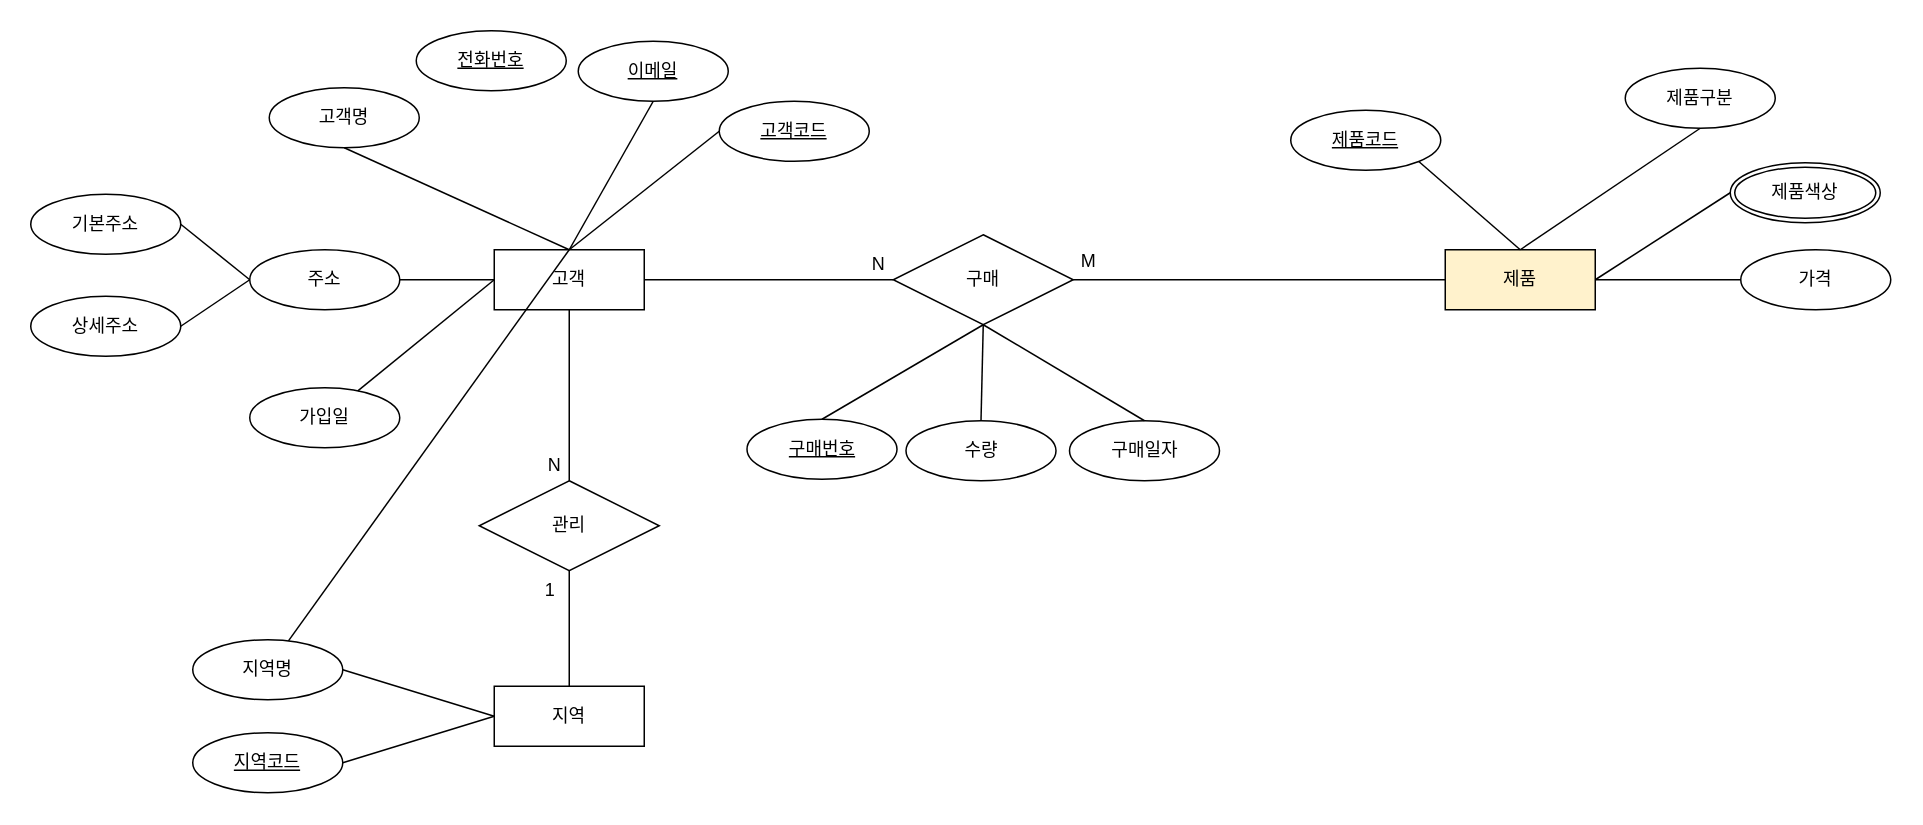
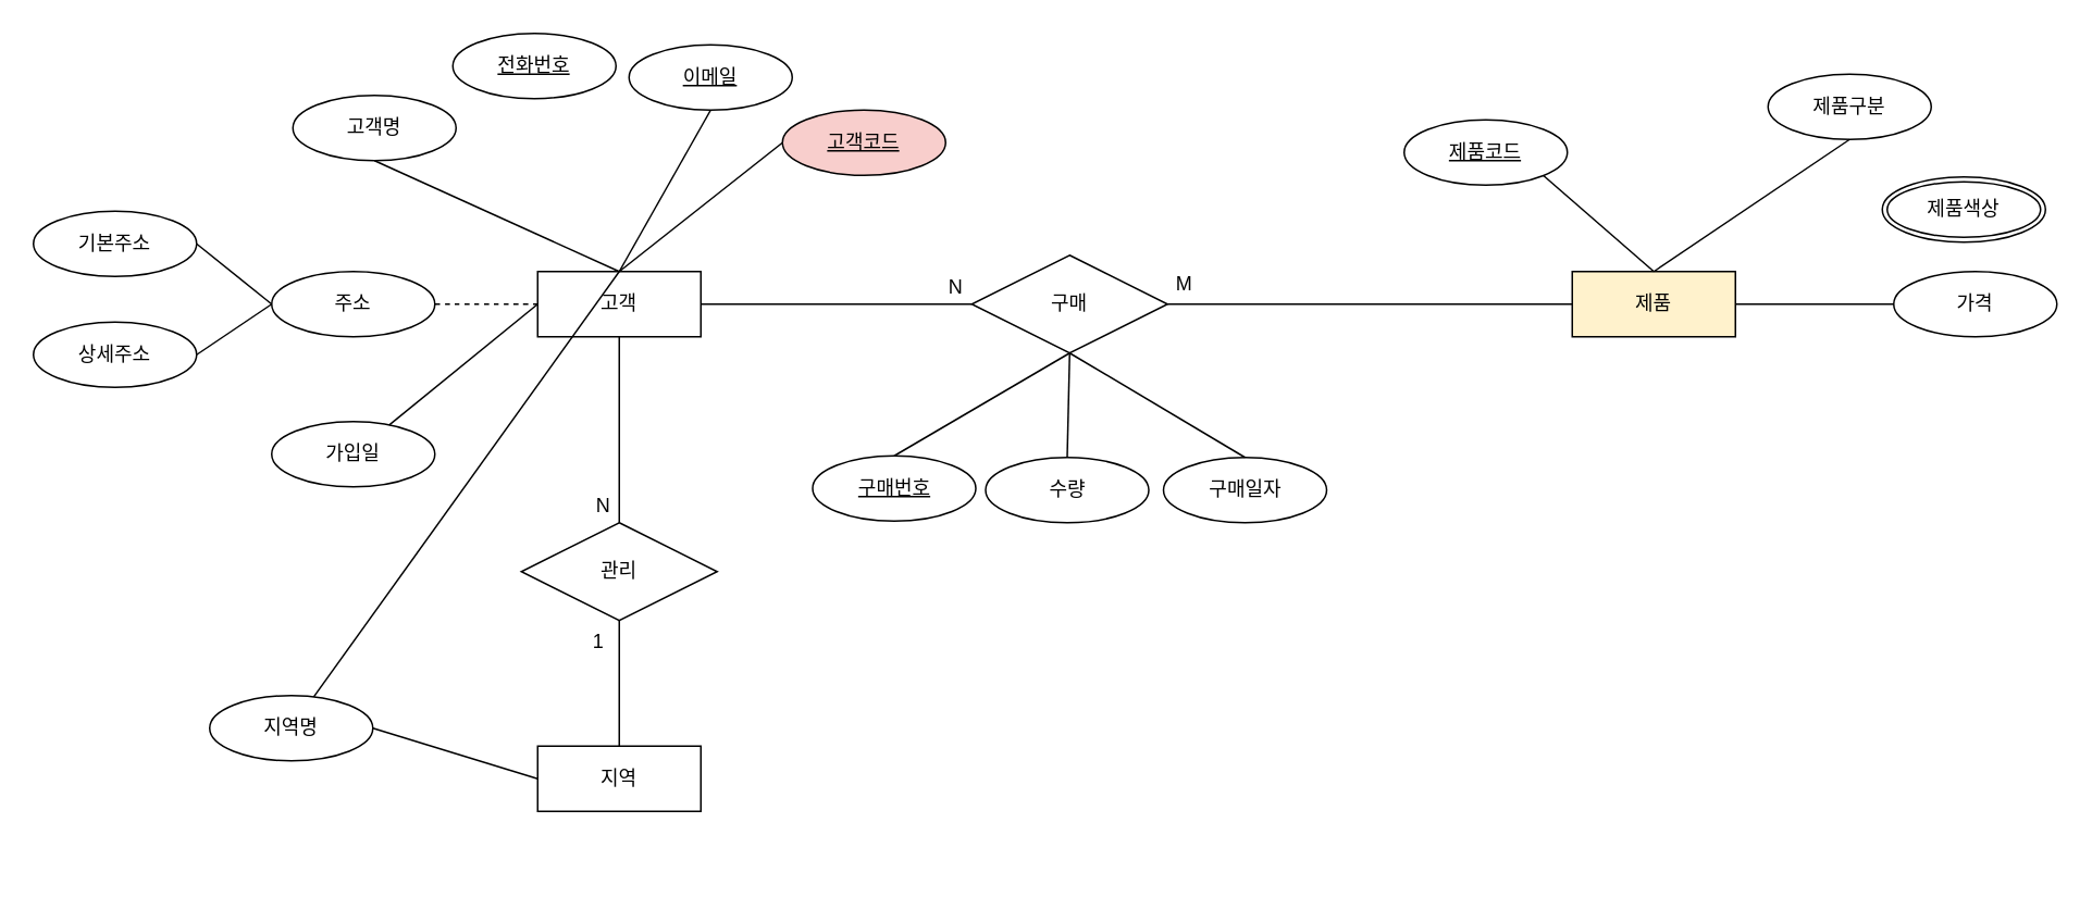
- <mxCell id="9" value="고객코드" style="ellipse;whiteSpace=wrap;html=1;align=center;fontStyle=4;" vertex="1" parent="1"><mxGeometry x="479" y="67" width="100" height="40" as="geometry" /></mxCell>
+ <mxCell id="9" value="고객코드" style="ellipse;whiteSpace=wrap;html=1;align=center;fontStyle=4;fillColor=#f8cecc;" vertex="1" parent="1"><mxGeometry x="479" y="67" width="100" height="40" as="geometry" /></mxCell>
- <mxCell id="30" value="" style="endArrow=none;html=1;rounded=0;fontSize=12;startSize=8;endSize=8;curved=1;entryX=0;entryY=0.5;entryDx=0;entryDy=0;exitX=1;exitY=0.5;exitDx=0;exitDy=0;" edge="1" parent="1" source="24" target="29"><mxGeometry relative="1" as="geometry"><mxPoint x="1099" y="206" as="sourcePoint" /><mxPoint x="1143" y="95" as="targetPoint" /></mxGeometry></mxCell>
- <mxCell id="12" value="" style="endArrow=none;html=1;rounded=0;fontSize=12;startSize=8;endSize=8;curved=1;exitX=0;exitY=0.5;exitDx=0;exitDy=0;entryX=1;entryY=0.5;entryDx=0;entryDy=0;" edge="1" parent="1" source="2" target="11"><mxGeometry relative="1" as="geometry"><mxPoint x="389" y="176" as="sourcePoint" /><mxPoint x="239" y="108" as="targetPoint" /></mxGeometry></mxCell>
+ <mxCell id="12" value="" style="endArrow=none;html=1;rounded=0;fontSize=12;startSize=8;endSize=8;curved=1;exitX=0;exitY=0.5;exitDx=0;exitDy=0;entryX=1;entryY=0.5;entryDx=0;entryDy=0;dashed=1;" edge="1" parent="1" source="2" target="11"><mxGeometry relative="1" as="geometry"><mxPoint x="389" y="176" as="sourcePoint" /><mxPoint x="239" y="108" as="targetPoint" /></mxGeometry></mxCell>
- <mxCell id="23" value="" style="endArrow=none;html=1;rounded=0;fontSize=12;startSize=8;endSize=8;curved=1;entryX=1;entryY=0.5;entryDx=0;entryDy=0;exitX=0;exitY=0.5;exitDx=0;exitDy=0;" edge="1" parent="1" source="19" target="22"><mxGeometry relative="1" as="geometry"><mxPoint x="173" y="458" as="sourcePoint" /><mxPoint x="129" y="486" as="targetPoint" /></mxGeometry></mxCell>
- <mxCell id="22" value="지역코드" style="ellipse;whiteSpace=wrap;html=1;align=center;fontStyle=4;" vertex="1" parent="1"><mxGeometry x="128" y="488" width="100" height="40" as="geometry" /></mxCell>
